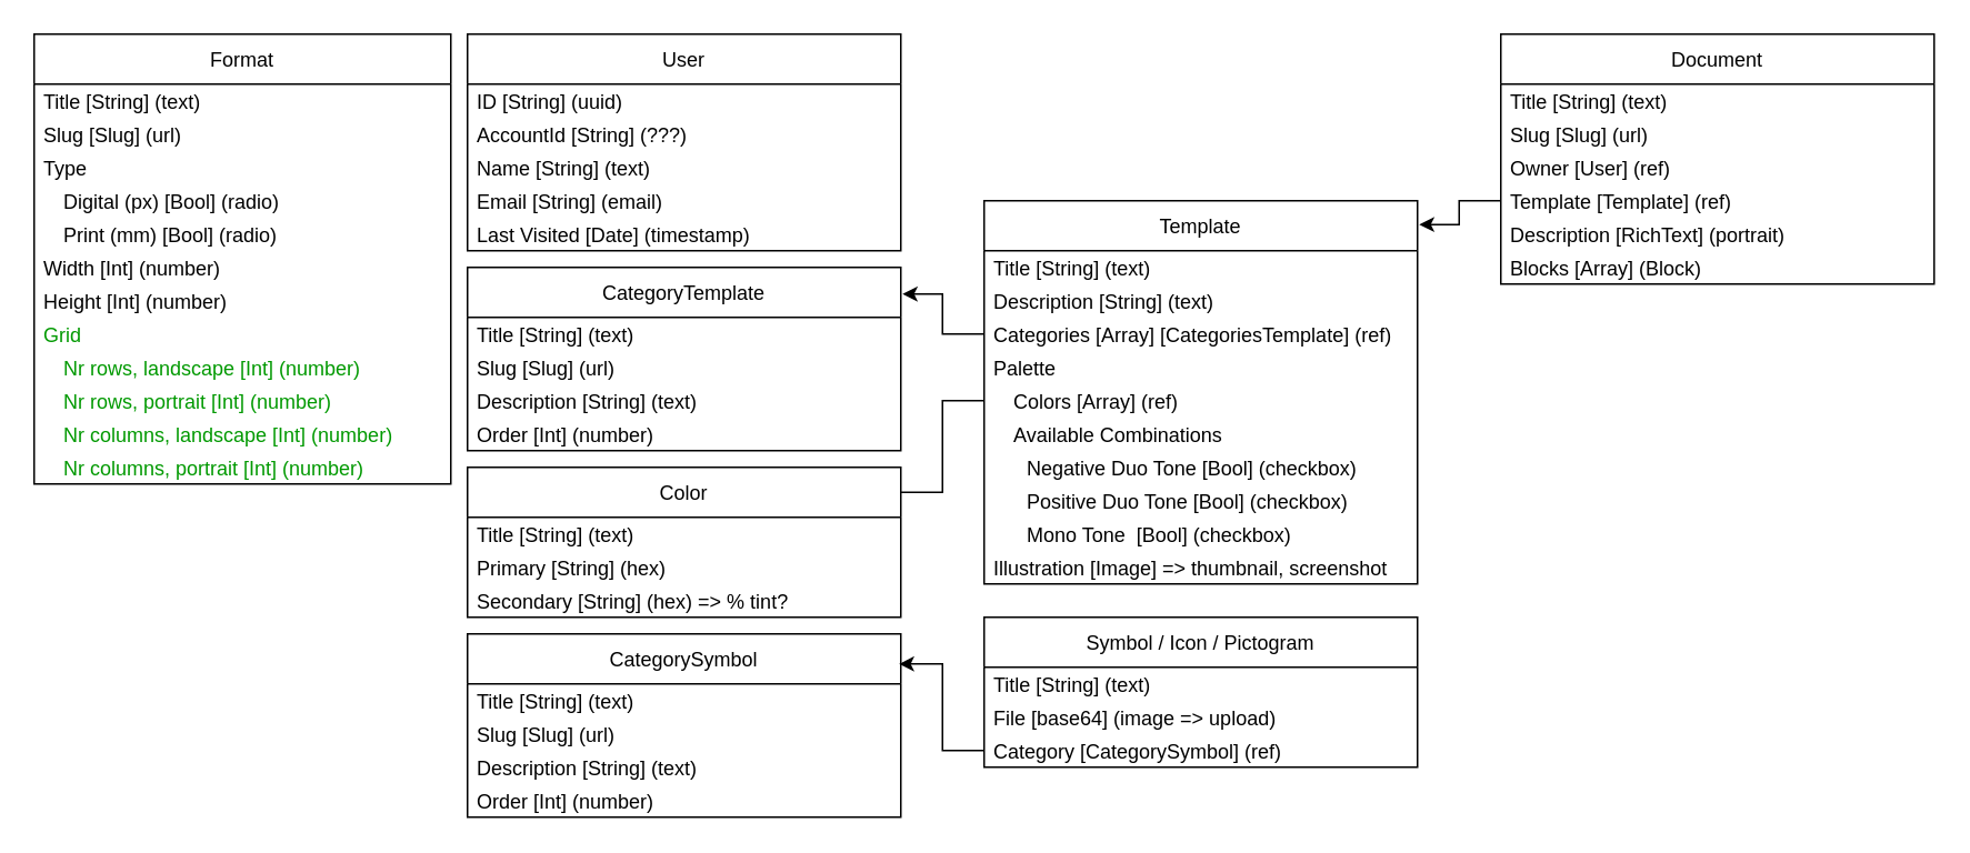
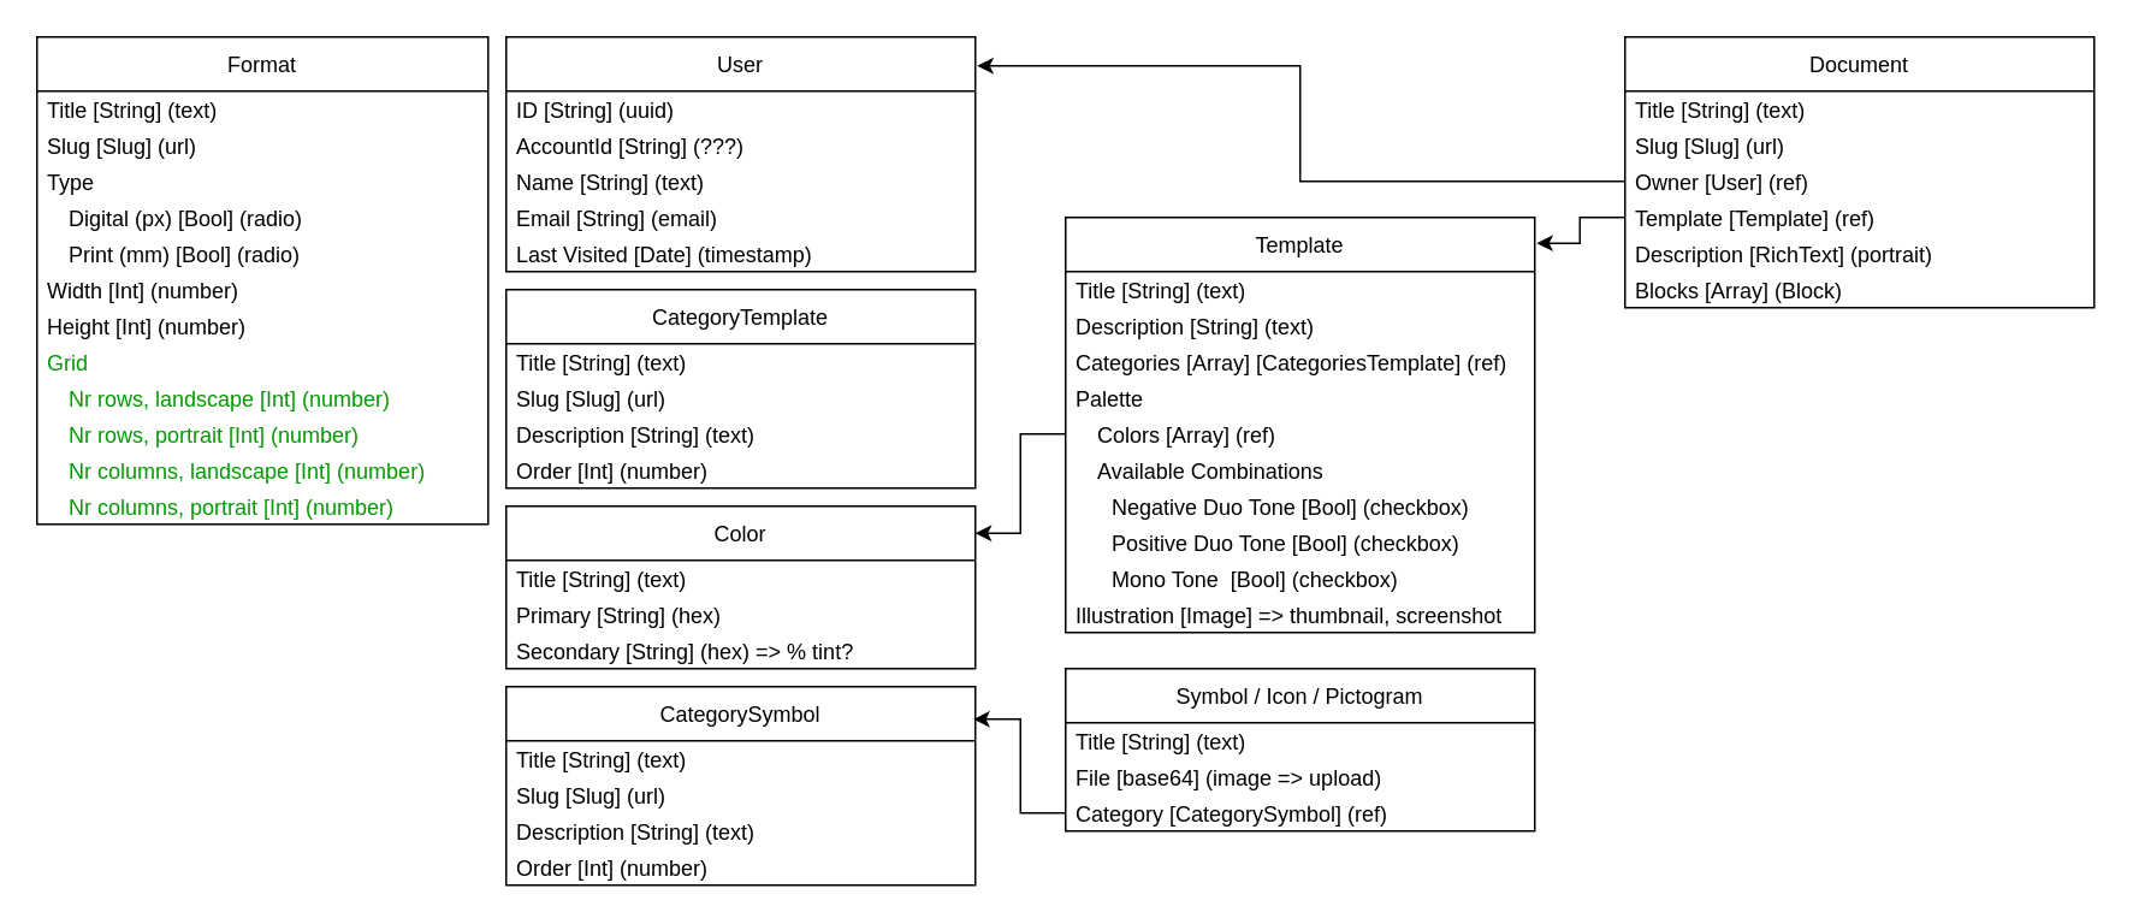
+ <mxCell id="40" style="edgeStyle=orthogonalEdgeStyle;rounded=0;orthogonalLoop=1;jettySize=auto;html=1;exitX=0;exitY=0.5;exitDx=0;exitDy=0;entryX=1.004;entryY=0.123;entryDx=0;entryDy=0;entryPerimeter=0;fontColor=#009900;" edge="1" parent="1" source="29" target="34"><mxGeometry relative="1" as="geometry" /></mxCell>
- <mxCell id="61" style="edgeStyle=orthogonalEdgeStyle;rounded=0;orthogonalLoop=1;jettySize=auto;html=1;exitX=0;exitY=0.5;exitDx=0;exitDy=0;entryX=1.004;entryY=0.145;entryDx=0;entryDy=0;entryPerimeter=0;fontColor=#009900;" edge="1" parent="1" source="18" target="50"><mxGeometry relative="1" as="geometry" /></mxCell>
- <mxCell id="45" style="edgeStyle=orthogonalEdgeStyle;rounded=0;orthogonalLoop=1;jettySize=auto;html=1;exitX=0;exitY=0.5;exitDx=0;exitDy=0;entryX=1;entryY=0.167;entryDx=0;entryDy=0;entryPerimeter=0;fontColor=#009900;endArrow=none;" edge="1" parent="1" source="20" target="41"><mxGeometry relative="1" as="geometry" /></mxCell>
+ <mxCell id="45" style="edgeStyle=orthogonalEdgeStyle;rounded=0;orthogonalLoop=1;jettySize=auto;html=1;exitX=0;exitY=0.5;exitDx=0;exitDy=0;entryX=1;entryY=0.167;entryDx=0;entryDy=0;entryPerimeter=0;fontColor=#009900;" edge="1" parent="1" source="20" target="41"><mxGeometry relative="1" as="geometry" /></mxCell>
